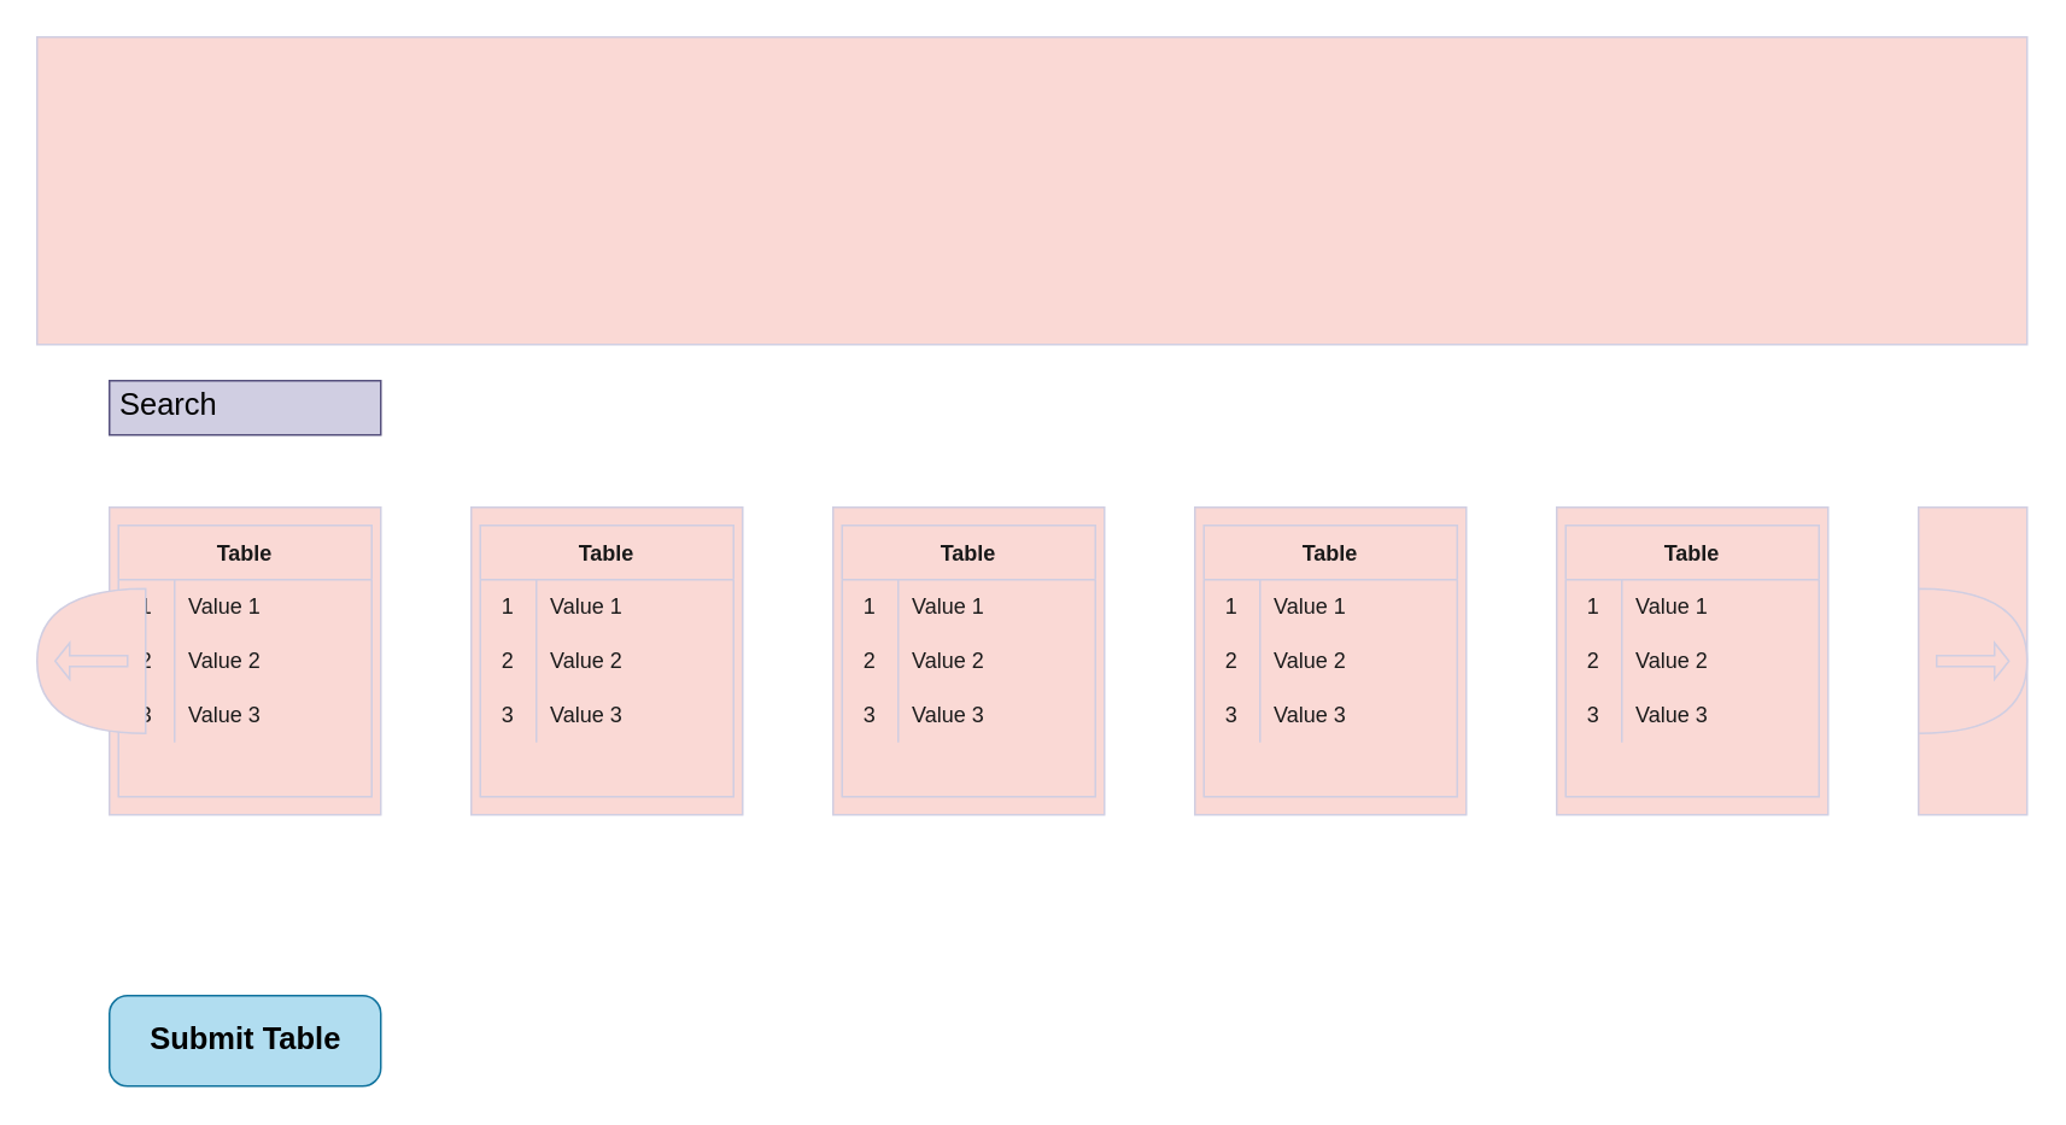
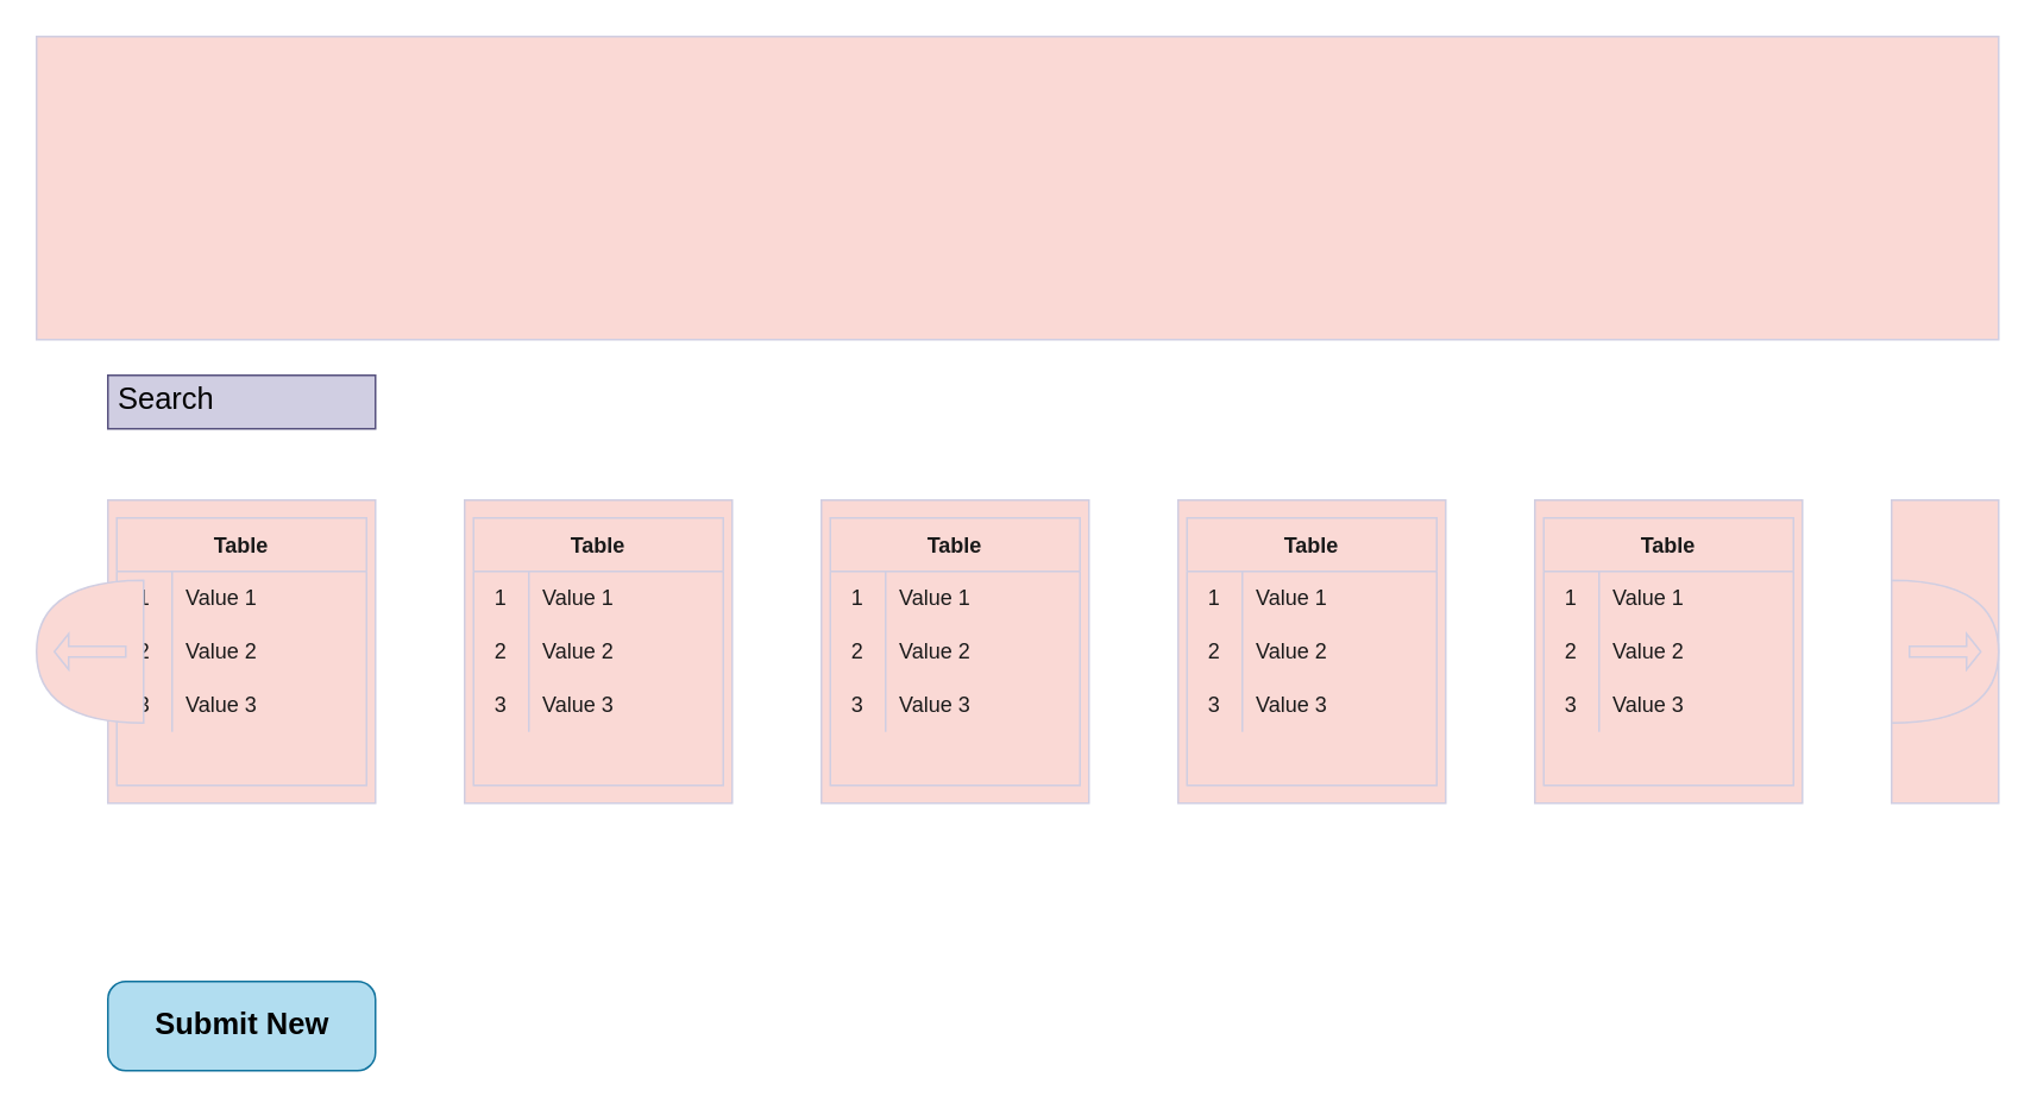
- <mxCell id="9" value="Submit Table" style="strokeWidth=1;shadow=0;dashed=0;align=center;shape=mxgraph.mockup.buttons.button;mainText=;buttonStyle=round;fontSize=17;fontStyle=1;fillColor=#b1ddf0;strokeColor=#10739e;labelBackgroundColor=none;html=1;" vertex="1" parent="1"><mxGeometry x="60" y="550" width="150" height="50" as="geometry" /></mxCell>
+ <mxCell id="9" value="Submit New" style="strokeWidth=1;shadow=0;dashed=0;align=center;shape=mxgraph.mockup.buttons.button;mainText=;buttonStyle=round;fontSize=17;fontStyle=1;fillColor=#b1ddf0;strokeColor=#10739e;labelBackgroundColor=none;html=1;" vertex="1" parent="1"><mxGeometry x="60" y="550" width="150" height="50" as="geometry" /></mxCell>
